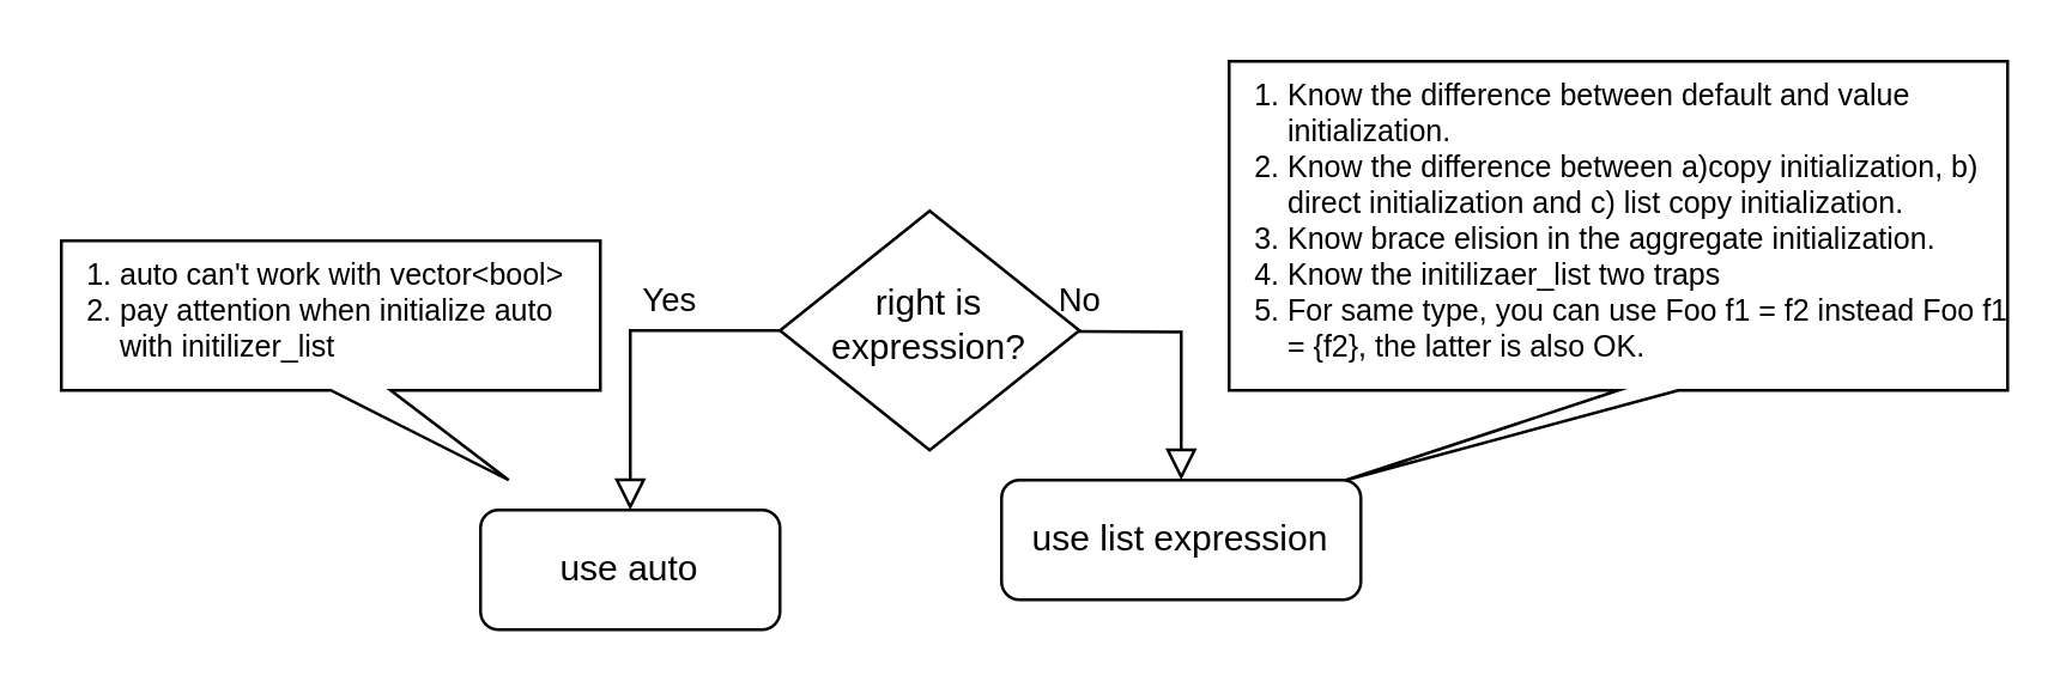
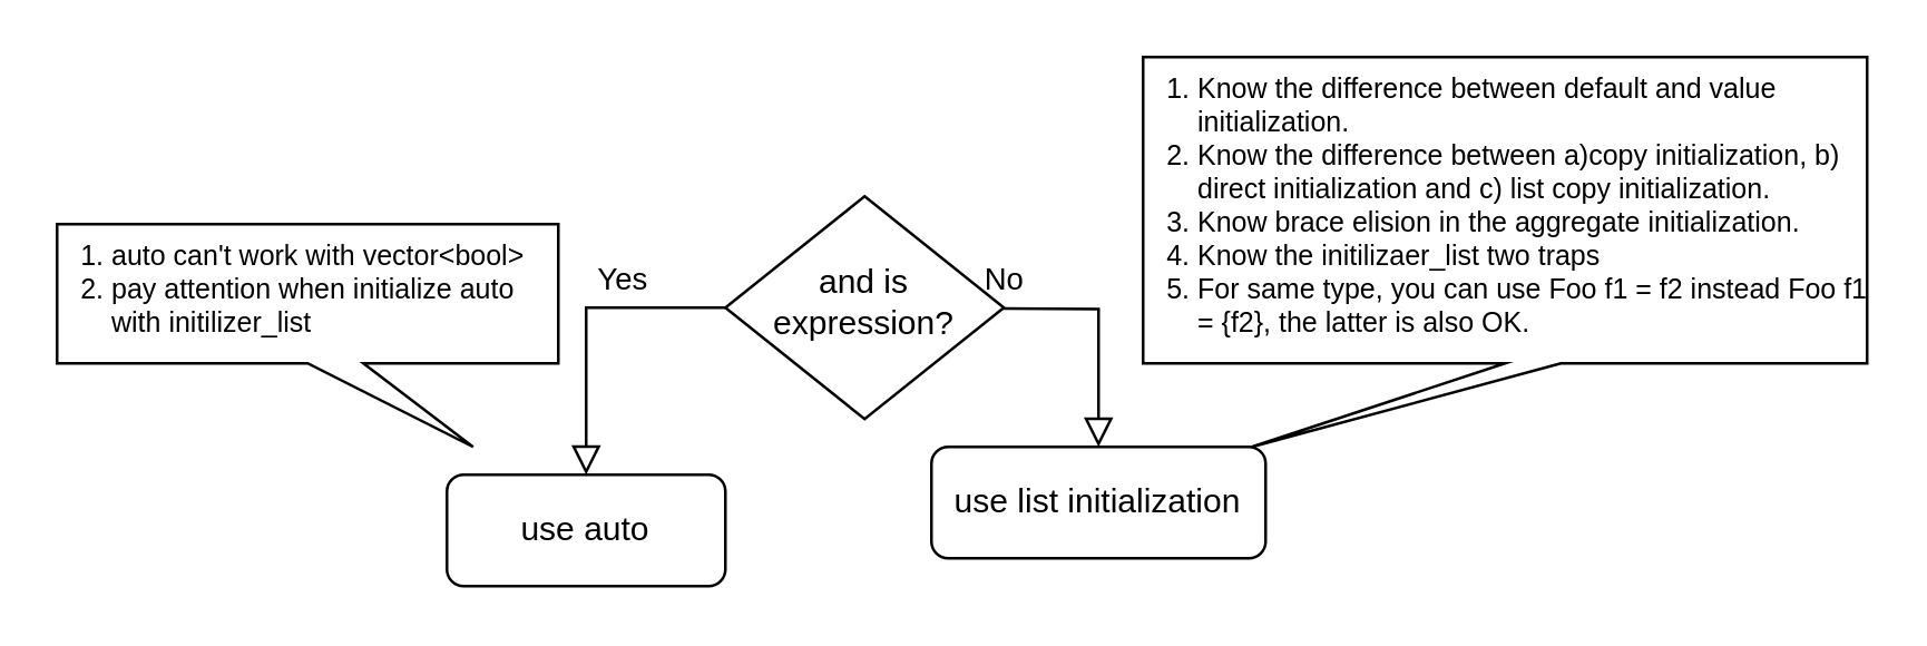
- <mxCell id="4" value="right is expression?" style="rhombus;whiteSpace=wrap;html=1;shadow=0;fontFamily=Helvetica;fontSize=12;align=center;strokeWidth=1;spacing=6;spacingTop=-4;" parent="1" vertex="1"><mxGeometry x="260" y="70" width="100" height="80" as="geometry" /></mxCell>
+ <mxCell id="4" value="and is expression?" style="rhombus;whiteSpace=wrap;html=1;shadow=0;fontFamily=Helvetica;fontSize=12;align=center;strokeWidth=1;spacing=6;spacingTop=-4;" parent="1" vertex="1"><mxGeometry x="260" y="70" width="100" height="80" as="geometry" /></mxCell>
- <mxCell id="5" value="use list expression" style="rounded=1;whiteSpace=wrap;html=1;fontSize=12;glass=0;strokeWidth=1;shadow=0;" parent="1" vertex="1"><mxGeometry x="334" y="160" width="120" height="40" as="geometry" /></mxCell>
+ <mxCell id="5" value="use list initialization" style="rounded=1;whiteSpace=wrap;html=1;fontSize=12;glass=0;strokeWidth=1;shadow=0;" parent="1" vertex="1"><mxGeometry x="334" y="160" width="120" height="40" as="geometry" /></mxCell>
